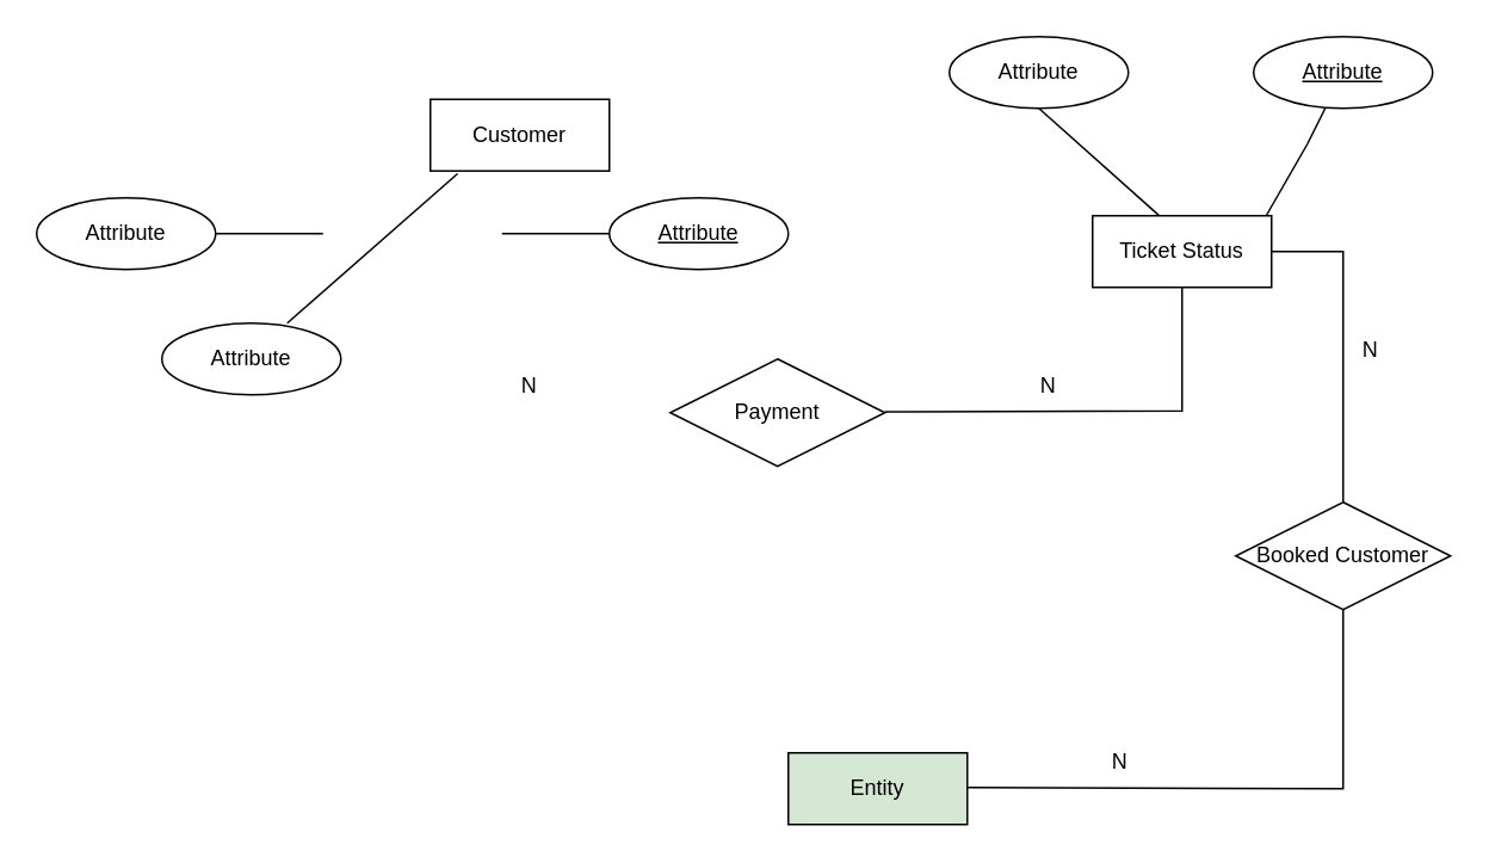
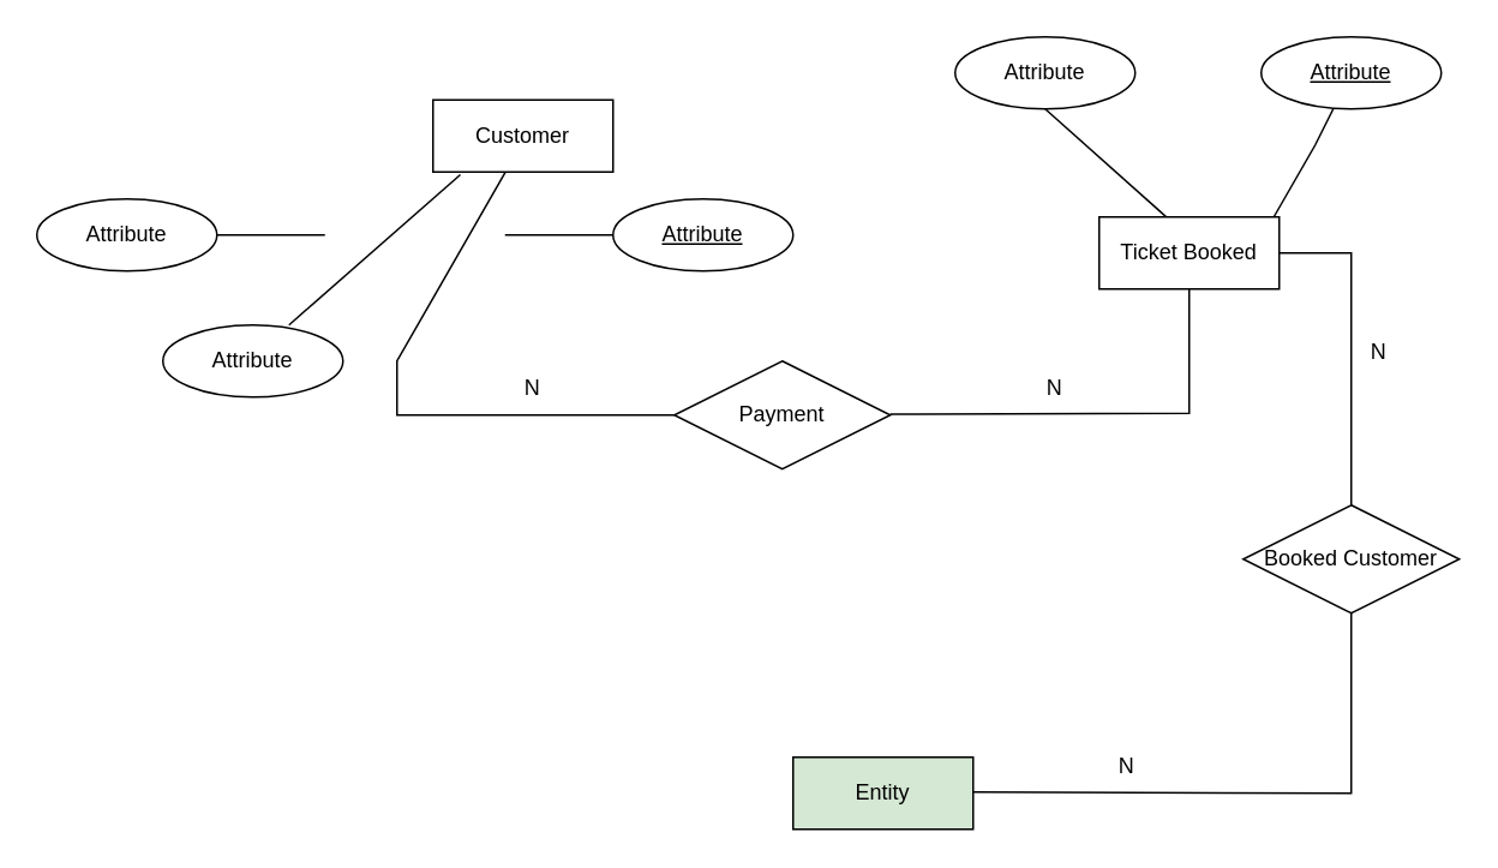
- <mxCell id="3" value="Ticket Status" style="whiteSpace=wrap;html=1;align=center;" parent="1" vertex="1"><mxGeometry x="610" y="120" width="100" height="40" as="geometry" /></mxCell>
+ <mxCell id="3" value="Ticket Booked" style="whiteSpace=wrap;html=1;align=center;" parent="1" vertex="1"><mxGeometry x="610" y="120" width="100" height="40" as="geometry" /></mxCell>
+ <mxCell id="4" value="" style="endArrow=none;html=1;rounded=0;exitX=0.402;exitY=1.001;exitDx=0;exitDy=0;exitPerimeter=0;entryX=0;entryY=0.5;entryDx=0;entryDy=0;" parent="1" source="2" target="5" edge="1"><mxGeometry relative="1" as="geometry"><mxPoint x="220" y="160" as="sourcePoint" /><mxPoint x="438" y="225" as="targetPoint" /><Array as="points"><mxPoint x="220" y="200" /><mxPoint x="220" y="230" /><mxPoint x="330" y="230" /></Array></mxGeometry></mxCell>
